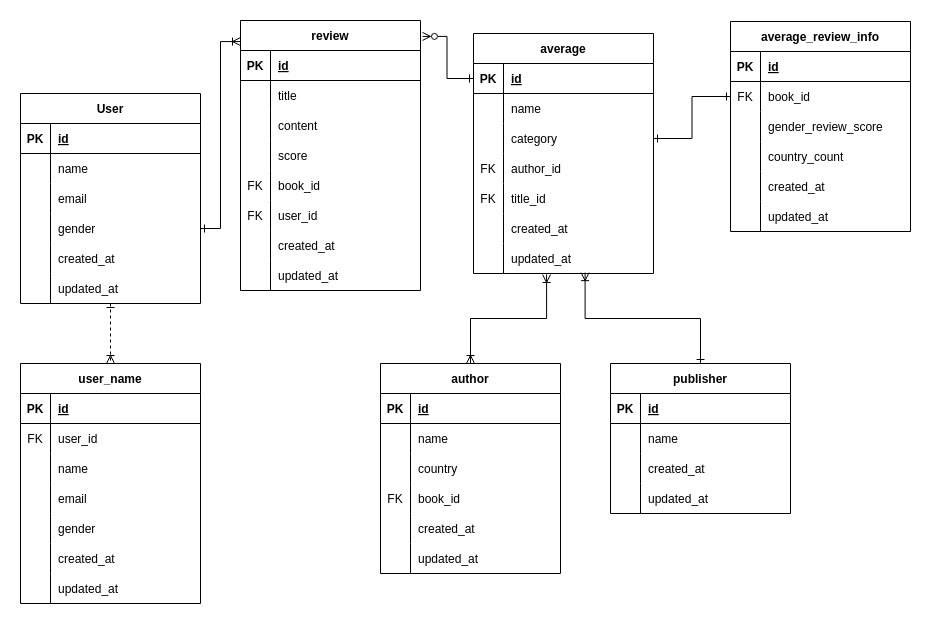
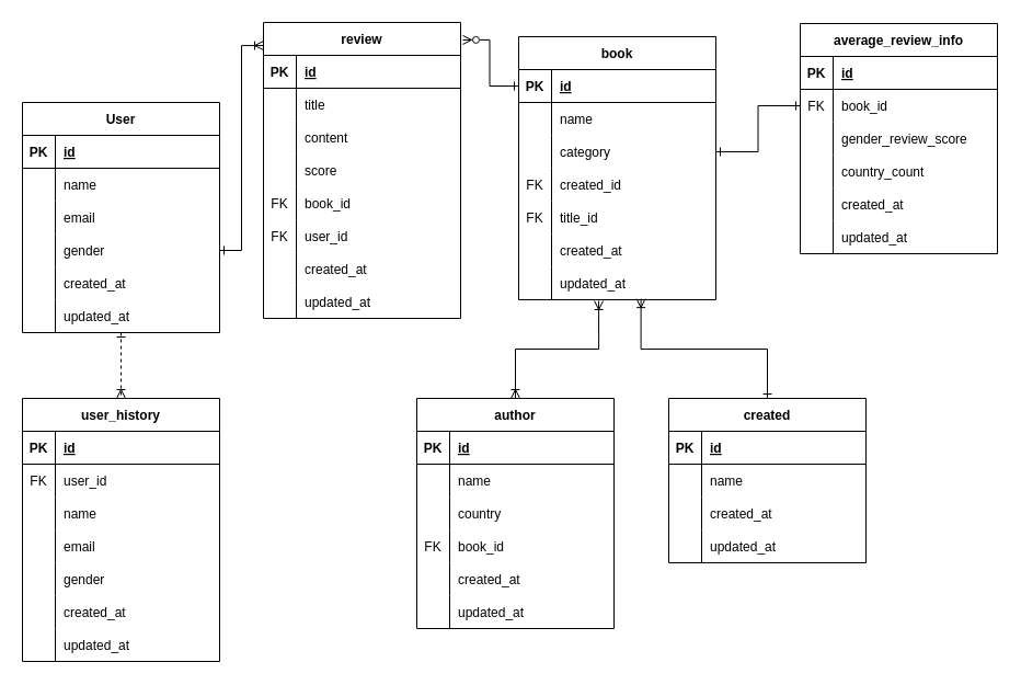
- <mxCell id="44" value="average" style="shape=table;startSize=30;container=1;collapsible=1;childLayout=tableLayout;fixedRows=1;rowLines=0;fontStyle=1;align=center;resizeLast=1;" vertex="1" parent="1"><mxGeometry x="473" y="33" width="180" height="240" as="geometry" /></mxCell>
+ <mxCell id="44" value="book" style="shape=table;startSize=30;container=1;collapsible=1;childLayout=tableLayout;fixedRows=1;rowLines=0;fontStyle=1;align=center;resizeLast=1;" vertex="1" parent="1"><mxGeometry x="473" y="33" width="180" height="240" as="geometry" /></mxCell>
- <mxCell id="56" value="author_id" style="shape=partialRectangle;connectable=0;fillColor=none;top=0;left=0;bottom=0;right=0;align=left;spacingLeft=6;overflow=hidden;" vertex="1" parent="54"><mxGeometry x="30" width="150" height="30" as="geometry"><mxRectangle width="150" height="30" as="alternateBounds" /></mxGeometry></mxCell>
+ <mxCell id="56" value="created_id" style="shape=partialRectangle;connectable=0;fillColor=none;top=0;left=0;bottom=0;right=0;align=left;spacingLeft=6;overflow=hidden;" vertex="1" parent="54"><mxGeometry x="30" width="150" height="30" as="geometry"><mxRectangle width="150" height="30" as="alternateBounds" /></mxGeometry></mxCell>
- <mxCell id="22" value="user_name" style="shape=table;startSize=30;container=1;collapsible=1;childLayout=tableLayout;fixedRows=1;rowLines=0;fontStyle=1;align=center;resizeLast=1;" vertex="1" parent="1"><mxGeometry x="20" y="363" width="180" height="240" as="geometry" /></mxCell>
+ <mxCell id="22" value="user_history" style="shape=table;startSize=30;container=1;collapsible=1;childLayout=tableLayout;fixedRows=1;rowLines=0;fontStyle=1;align=center;resizeLast=1;" vertex="1" parent="1"><mxGeometry x="20" y="363" width="180" height="240" as="geometry" /></mxCell>
- <mxCell id="87" value="publisher" style="shape=table;startSize=30;container=1;collapsible=1;childLayout=tableLayout;fixedRows=1;rowLines=0;fontStyle=1;align=center;resizeLast=1;" vertex="1" parent="1"><mxGeometry x="610" y="363" width="180" height="150" as="geometry" /></mxCell>
+ <mxCell id="87" value="created" style="shape=table;startSize=30;container=1;collapsible=1;childLayout=tableLayout;fixedRows=1;rowLines=0;fontStyle=1;align=center;resizeLast=1;" vertex="1" parent="1"><mxGeometry x="610" y="363" width="180" height="150" as="geometry" /></mxCell>
